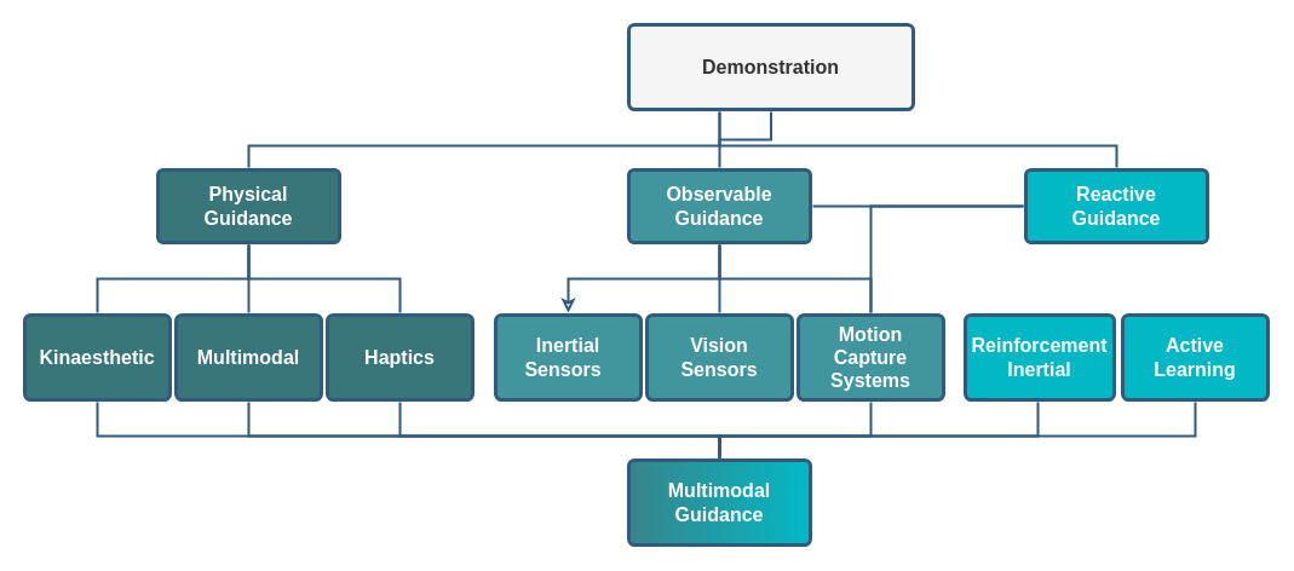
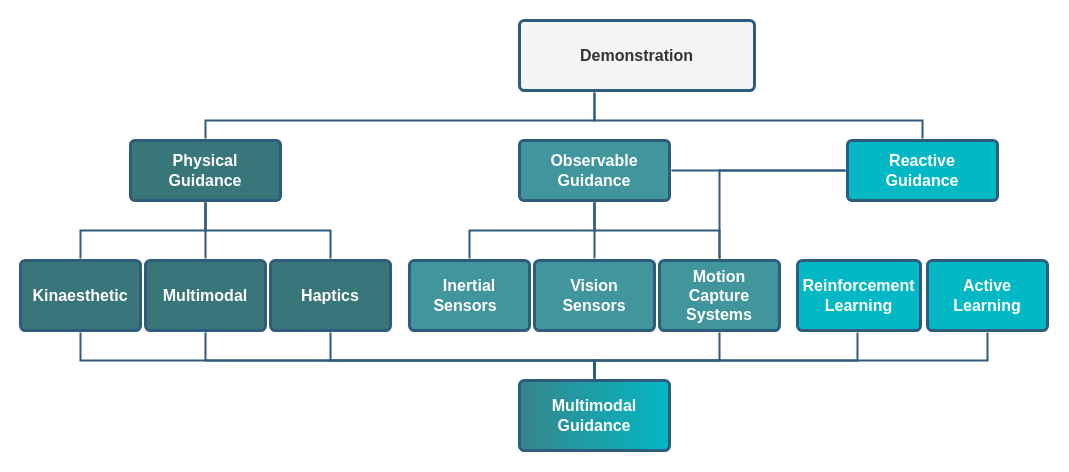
- <mxCell id="2" style="edgeStyle=orthogonalEdgeStyle;rounded=0;orthogonalLoop=1;jettySize=auto;html=1;endArrow=none;endFill=0;strokeWidth=2;strokeColor=#2F5B7C;" parent="1" source="5" target="13" edge="1"><mxGeometry relative="1" as="geometry" /></mxCell>
- <mxCell id="11" style="edgeStyle=orthogonalEdgeStyle;rounded=0;orthogonalLoop=1;jettySize=auto;html=1;endArrow=classic;endFill=0;strokeWidth=2;strokeColor=#2F5B7C;" parent="1" source="13" target="23" edge="1"><mxGeometry relative="1" as="geometry" /></mxCell>
+ <mxCell id="11" style="edgeStyle=orthogonalEdgeStyle;rounded=0;orthogonalLoop=1;jettySize=auto;html=1;endArrow=none;endFill=0;strokeWidth=2;strokeColor=#2F5B7C;" parent="1" source="13" target="23" edge="1"><mxGeometry relative="1" as="geometry" /></mxCell>
- <mxCell id="28" value="Reinforcement&lt;div style=&quot;font-size: 16px;&quot;&gt;Inertial&lt;/div&gt;" style="rounded=1;whiteSpace=wrap;html=1;shadow=0;labelBackgroundColor=none;strokeColor=#2f5b7c;strokeWidth=3;fillColor=#02B8C5;fontFamily=Helvetica;fontSize=16;fontColor=#FFFFFF;align=center;spacing=5;fontStyle=1;arcSize=7;perimeterSpacing=2;" parent="1" vertex="1"><mxGeometry x="797" y="260" width="123" height="70" as="geometry" /></mxCell>
+ <mxCell id="28" value="Reinforcement&lt;div style=&quot;font-size: 16px;&quot;&gt;Learning&lt;/div&gt;" style="rounded=1;whiteSpace=wrap;html=1;shadow=0;labelBackgroundColor=none;strokeColor=#2f5b7c;strokeWidth=3;fillColor=#02B8C5;fontFamily=Helvetica;fontSize=16;fontColor=#FFFFFF;align=center;spacing=5;fontStyle=1;arcSize=7;perimeterSpacing=2;" parent="1" vertex="1"><mxGeometry x="797" y="260" width="123" height="70" as="geometry" /></mxCell>
